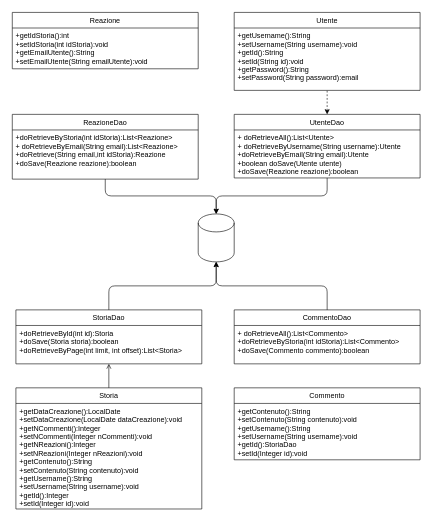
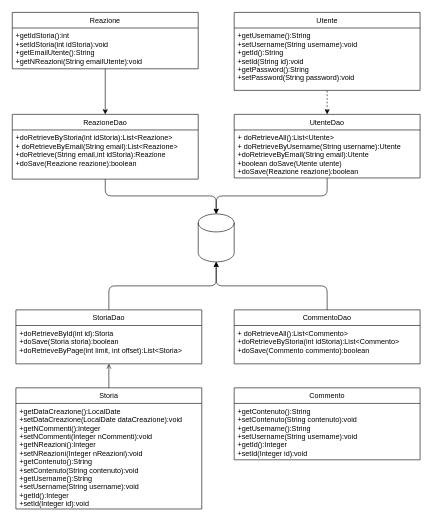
- <mxCell id="23" value="+getIdStoria():int&#10;+setIdStoria(int idStoria):void &#10;+getEmailUtente():String &#10;+setEmailUtente(String emailUtente):void &#10;&#10;" style="text;strokeColor=none;fillColor=none;align=left;verticalAlign=top;spacingLeft=4;spacingRight=4;overflow=hidden;rotatable=0;points=[[0,0.5],[1,0.5]];portConstraint=eastwest;" vertex="1" parent="22"><mxGeometry y="26" width="310" height="68" as="geometry" /></mxCell>
+ <mxCell id="23" value="+getIdStoria():int&#10;+setIdStoria(int idStoria):void &#10;+getEmailUtente():String &#10;+getNReazioni(String emailUtente):void &#10;&#10;" style="text;strokeColor=none;fillColor=none;align=left;verticalAlign=top;spacingLeft=4;spacingRight=4;overflow=hidden;rotatable=0;points=[[0,0.5],[1,0.5]];portConstraint=eastwest;" vertex="1" parent="22"><mxGeometry y="26" width="310" height="68" as="geometry" /></mxCell>
- <mxCell id="25" value="+getUsername():String &#10;+setUsername(String username):void &#10;+getId():String &#10;+setId(String id):void &#10;+getPassword():String &#10;+setPassword(String password):email &#10;&#10;" style="text;strokeColor=none;fillColor=none;align=left;verticalAlign=top;spacingLeft=4;spacingRight=4;overflow=hidden;rotatable=0;points=[[0,0.5],[1,0.5]];portConstraint=eastwest;" vertex="1" parent="24"><mxGeometry y="26" width="310" height="104" as="geometry" /></mxCell>
+ <mxCell id="25" value="+getUsername():String &#10;+setUsername(String username):void &#10;+getId():String &#10;+setId(String id):void &#10;+getPassword():String &#10;+setPassword(String password):void &#10;&#10;" style="text;strokeColor=none;fillColor=none;align=left;verticalAlign=top;spacingLeft=4;spacingRight=4;overflow=hidden;rotatable=0;points=[[0,0.5],[1,0.5]];portConstraint=eastwest;" vertex="1" parent="24"><mxGeometry y="26" width="310" height="104" as="geometry" /></mxCell>
+ <mxCell id="8" style="edgeStyle=orthogonalEdgeStyle;orthogonalLoop=1;jettySize=auto;html=1;exitX=0.5;exitY=0;exitDx=0;exitDy=0;entryX=0.5;entryY=1;entryDx=0;entryDy=0;endArrow=none;endFill=0;startArrow=classic;startFill=1;" edge="1" parent="1" source="9" target="22"><mxGeometry relative="1" as="geometry" /></mxCell>
- <mxCell id="21" value="+getContenuto():String &#10;+setContenuto(String contenuto):void &#10;+getUsername():String &#10;+setUsername(String username):void &#10;+getId():StoriaDao &#10;+setId(Integer id):void&#10;" style="text;strokeColor=none;fillColor=none;align=left;verticalAlign=top;spacingLeft=4;spacingRight=4;overflow=hidden;rotatable=0;points=[[0,0.5],[1,0.5]];portConstraint=eastwest;" vertex="1" parent="20"><mxGeometry y="26" width="310" height="94" as="geometry" /></mxCell>
+ <mxCell id="21" value="+getContenuto():String &#10;+setContenuto(String contenuto):void &#10;+getUsername():String &#10;+setUsername(String username):void &#10;+getId():Integer &#10;+setId(Integer id):void&#10;" style="text;strokeColor=none;fillColor=none;align=left;verticalAlign=top;spacingLeft=4;spacingRight=4;overflow=hidden;rotatable=0;points=[[0,0.5],[1,0.5]];portConstraint=eastwest;" vertex="1" parent="20"><mxGeometry y="26" width="310" height="94" as="geometry" /></mxCell>
